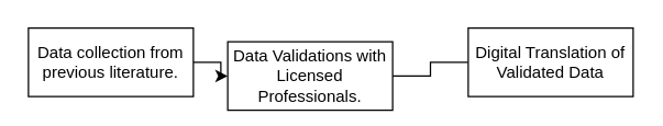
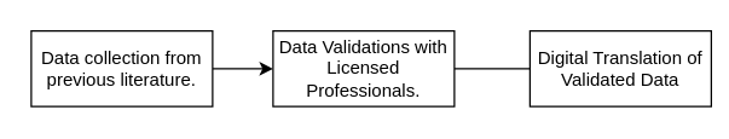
- <mxCell id="6" value="Digital Translation of Validated Data" style="rounded=0;whiteSpace=wrap;html=1;" parent="1" vertex="1"><mxGeometry x="340" y="20" width="120" height="50" as="geometry" /></mxCell>
+ <mxCell id="6" value="Digital Translation of Validated Data" style="rounded=0;whiteSpace=wrap;html=1;" parent="1" vertex="1"><mxGeometry x="350" y="20" width="120" height="50" as="geometry" /></mxCell>
- <mxCell id="5" value="Data Validations with Licensed Professionals." style="rounded=0;whiteSpace=wrap;html=1;" parent="1" vertex="1"><mxGeometry x="165" y="30" width="120" height="50" as="geometry" /></mxCell>
+ <mxCell id="5" value="Data Validations with Licensed Professionals." style="rounded=0;whiteSpace=wrap;html=1;" parent="1" vertex="1"><mxGeometry x="180" y="20" width="120" height="50" as="geometry" /></mxCell>
